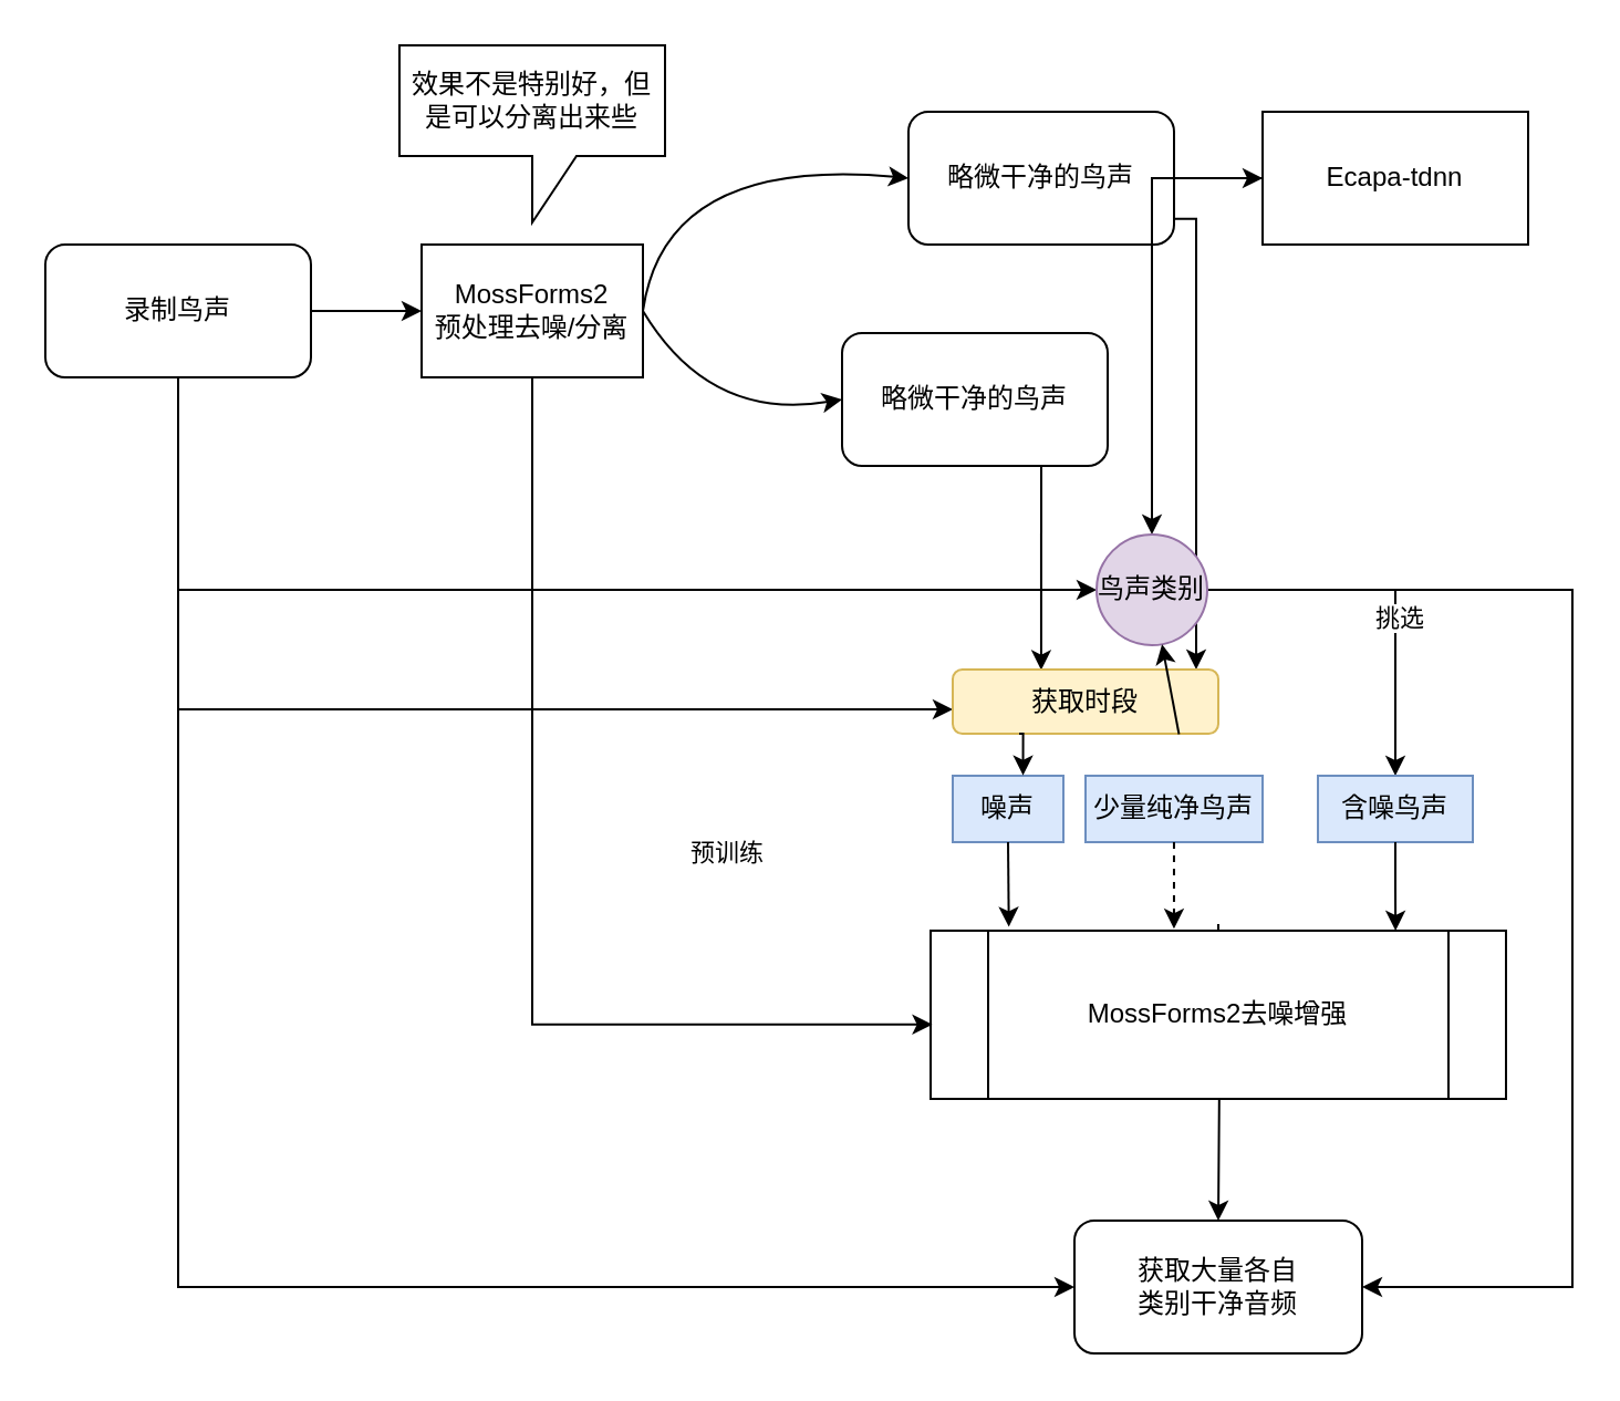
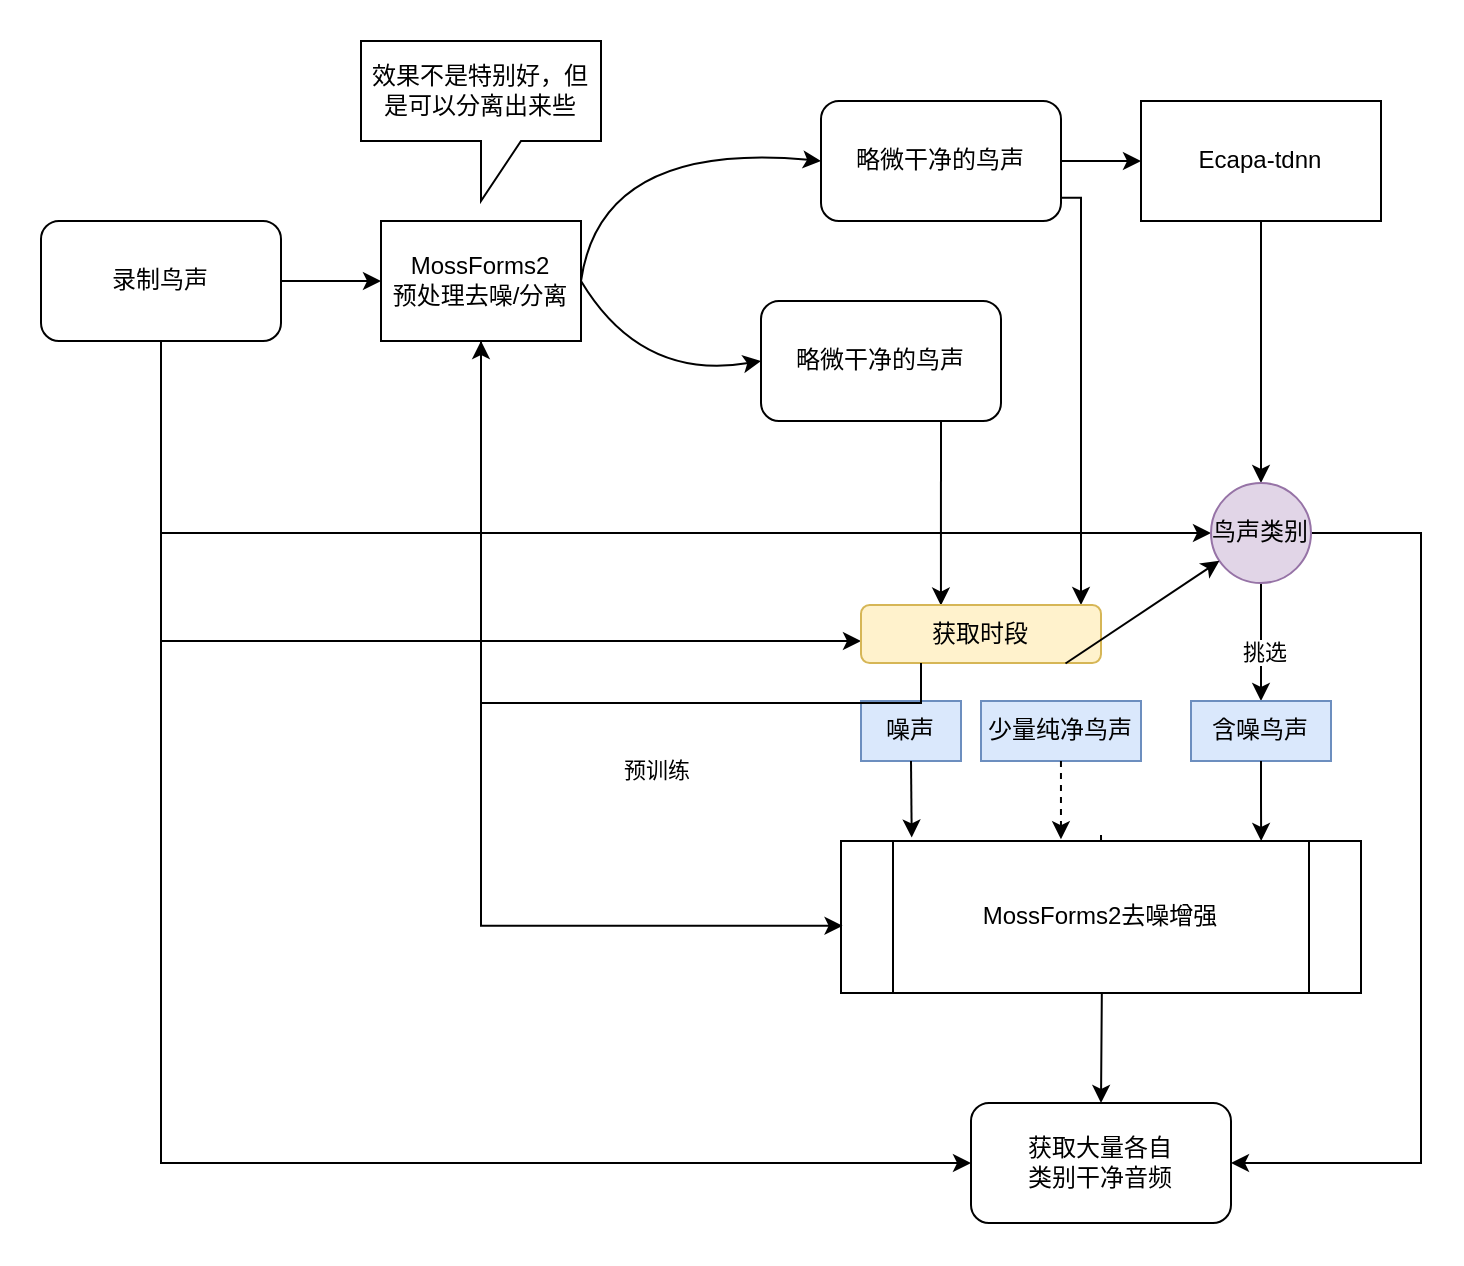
- <mxCell id="19" value="鸟声类别" style="ellipse;whiteSpace=wrap;html=1;rounded=0;fillColor=#e1d5e7;strokeColor=#9673a6;" parent="1" vertex="1"><mxGeometry x="495" y="241" width="50" height="50" as="geometry" /></mxCell>
+ <mxCell id="19" value="鸟声类别" style="ellipse;whiteSpace=wrap;html=1;rounded=0;fillColor=#e1d5e7;strokeColor=#9673a6;" parent="1" vertex="1"><mxGeometry x="605" y="241" width="50" height="50" as="geometry" /></mxCell>
- <mxCell id="26" style="edgeStyle=orthogonalEdgeStyle;rounded=0;orthogonalLoop=1;jettySize=auto;html=1;exitX=0.25;exitY=1;exitDx=0;exitDy=0;entryX=0.635;entryY=-0.006;entryDx=0;entryDy=0;entryPerimeter=0;" parent="1" source="23" target="24" edge="1"><mxGeometry relative="1" as="geometry"><mxPoint x="462" y="349" as="targetPoint" /></mxGeometry></mxCell>
+ <mxCell id="26" style="edgeStyle=orthogonalEdgeStyle;rounded=0;orthogonalLoop=1;jettySize=auto;html=1;exitX=0.25;exitY=1;exitDx=0;exitDy=0;" parent="1" source="23" target="7" edge="1"><mxGeometry relative="1" as="geometry"><mxPoint x="462" y="349" as="targetPoint" /></mxGeometry></mxCell>
